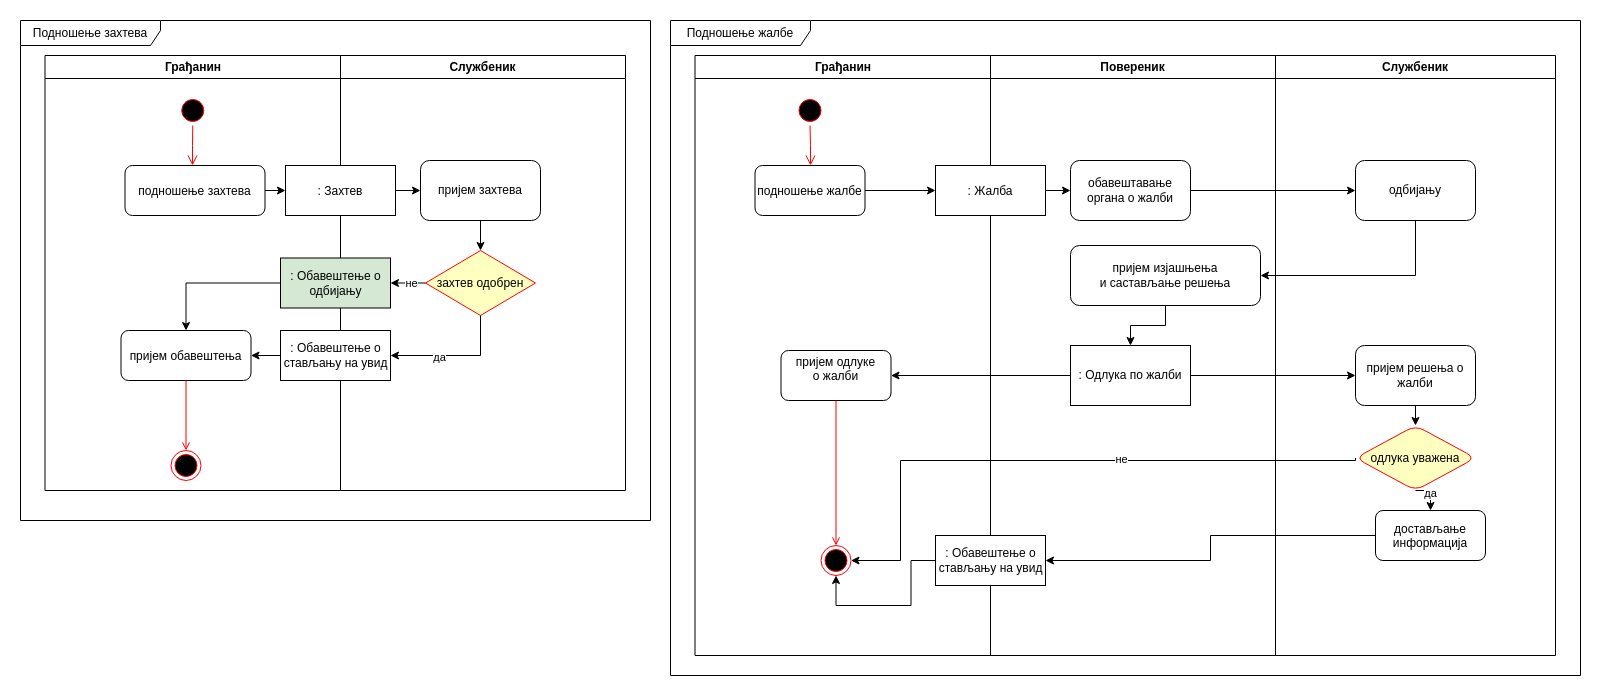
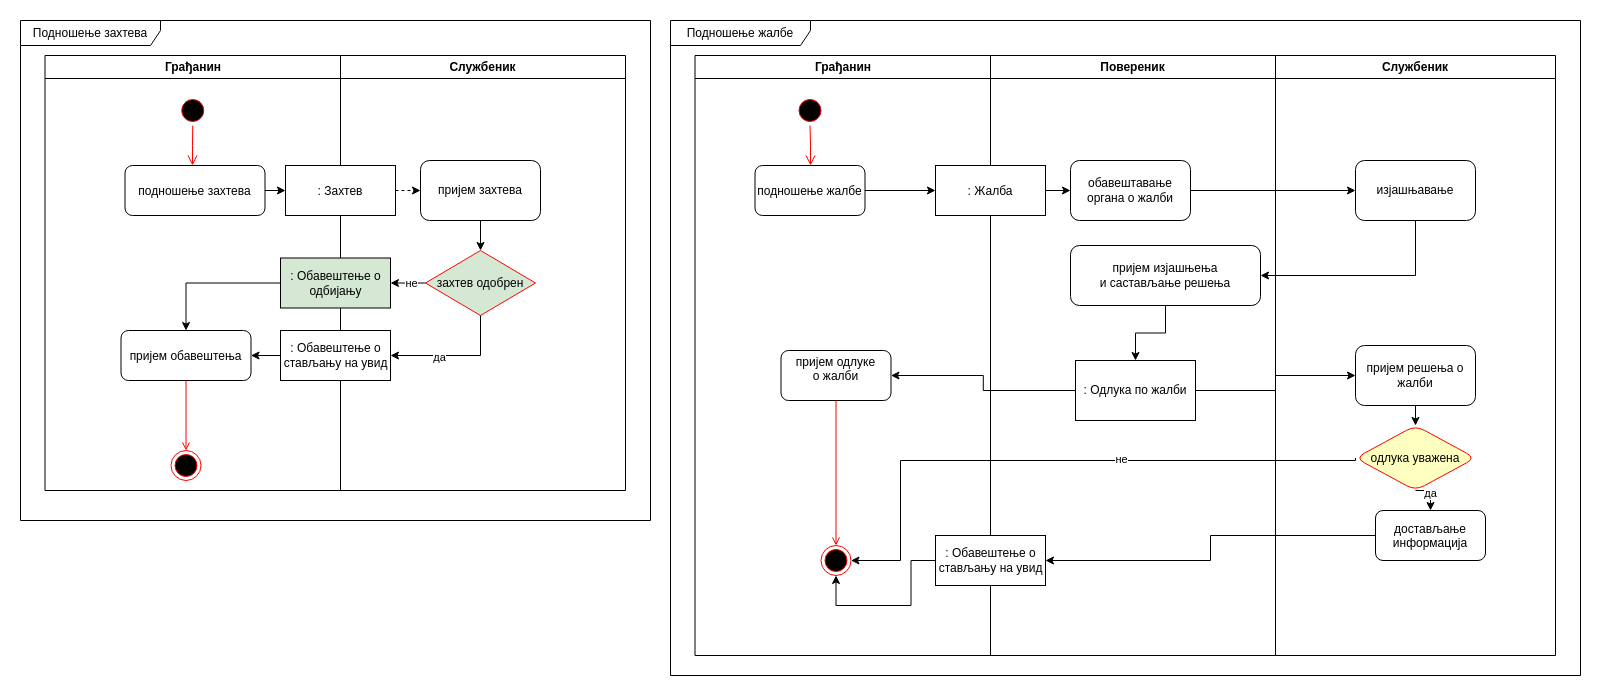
- <mxCell id="48" style="edgeStyle=orthogonalEdgeStyle;rounded=0;orthogonalLoop=1;jettySize=auto;html=1;exitX=1;exitY=0.5;exitDx=0;exitDy=0;entryX=0;entryY=0.5;entryDx=0;entryDy=0;" edge="1" source="46" target="39" parent="1"><mxGeometry relative="1" as="geometry" /></mxCell>
+ <mxCell id="48" style="edgeStyle=orthogonalEdgeStyle;rounded=0;orthogonalLoop=1;jettySize=auto;html=1;exitX=1;exitY=0.5;exitDx=0;exitDy=0;entryX=0;entryY=0.5;entryDx=0;entryDy=0;dashed=1;" edge="1" source="46" target="39" parent="1"><mxGeometry relative="1" as="geometry" /></mxCell>
- <mxCell id="4" value="одбијању" style="rounded=1;whiteSpace=wrap;html=1;" vertex="1" parent="3"><mxGeometry x="80" y="105" width="120" height="60" as="geometry" /></mxCell>
+ <mxCell id="4" value="изјашњавање" style="rounded=1;whiteSpace=wrap;html=1;" vertex="1" parent="3"><mxGeometry x="80" y="105" width="120" height="60" as="geometry" /></mxCell>
- <mxCell id="40" value="захтев одобрен" style="rhombus;whiteSpace=wrap;html=1;fillColor=#ffffc0;strokeColor=#ff0000;rounded=0;" vertex="1" parent="37"><mxGeometry x="85" y="195" width="110" height="65" as="geometry" /></mxCell>
+ <mxCell id="40" value="захтев одобрен" style="rhombus;whiteSpace=wrap;html=1;fillColor=#d5e8d4;strokeColor=#ff0000;rounded=0;" vertex="1" parent="37"><mxGeometry x="85" y="195" width="110" height="65" as="geometry" /></mxCell>
- <mxCell id="18" value=": Одлука по жалби" style="rounded=0;whiteSpace=wrap;html=1;" vertex="1" parent="14"><mxGeometry x="80" y="290" width="120" height="60" as="geometry" /></mxCell>
+ <mxCell id="18" value=": Одлука по жалби" style="rounded=0;whiteSpace=wrap;html=1;" vertex="1" parent="14"><mxGeometry x="85" y="305" width="120" height="60" as="geometry" /></mxCell>
